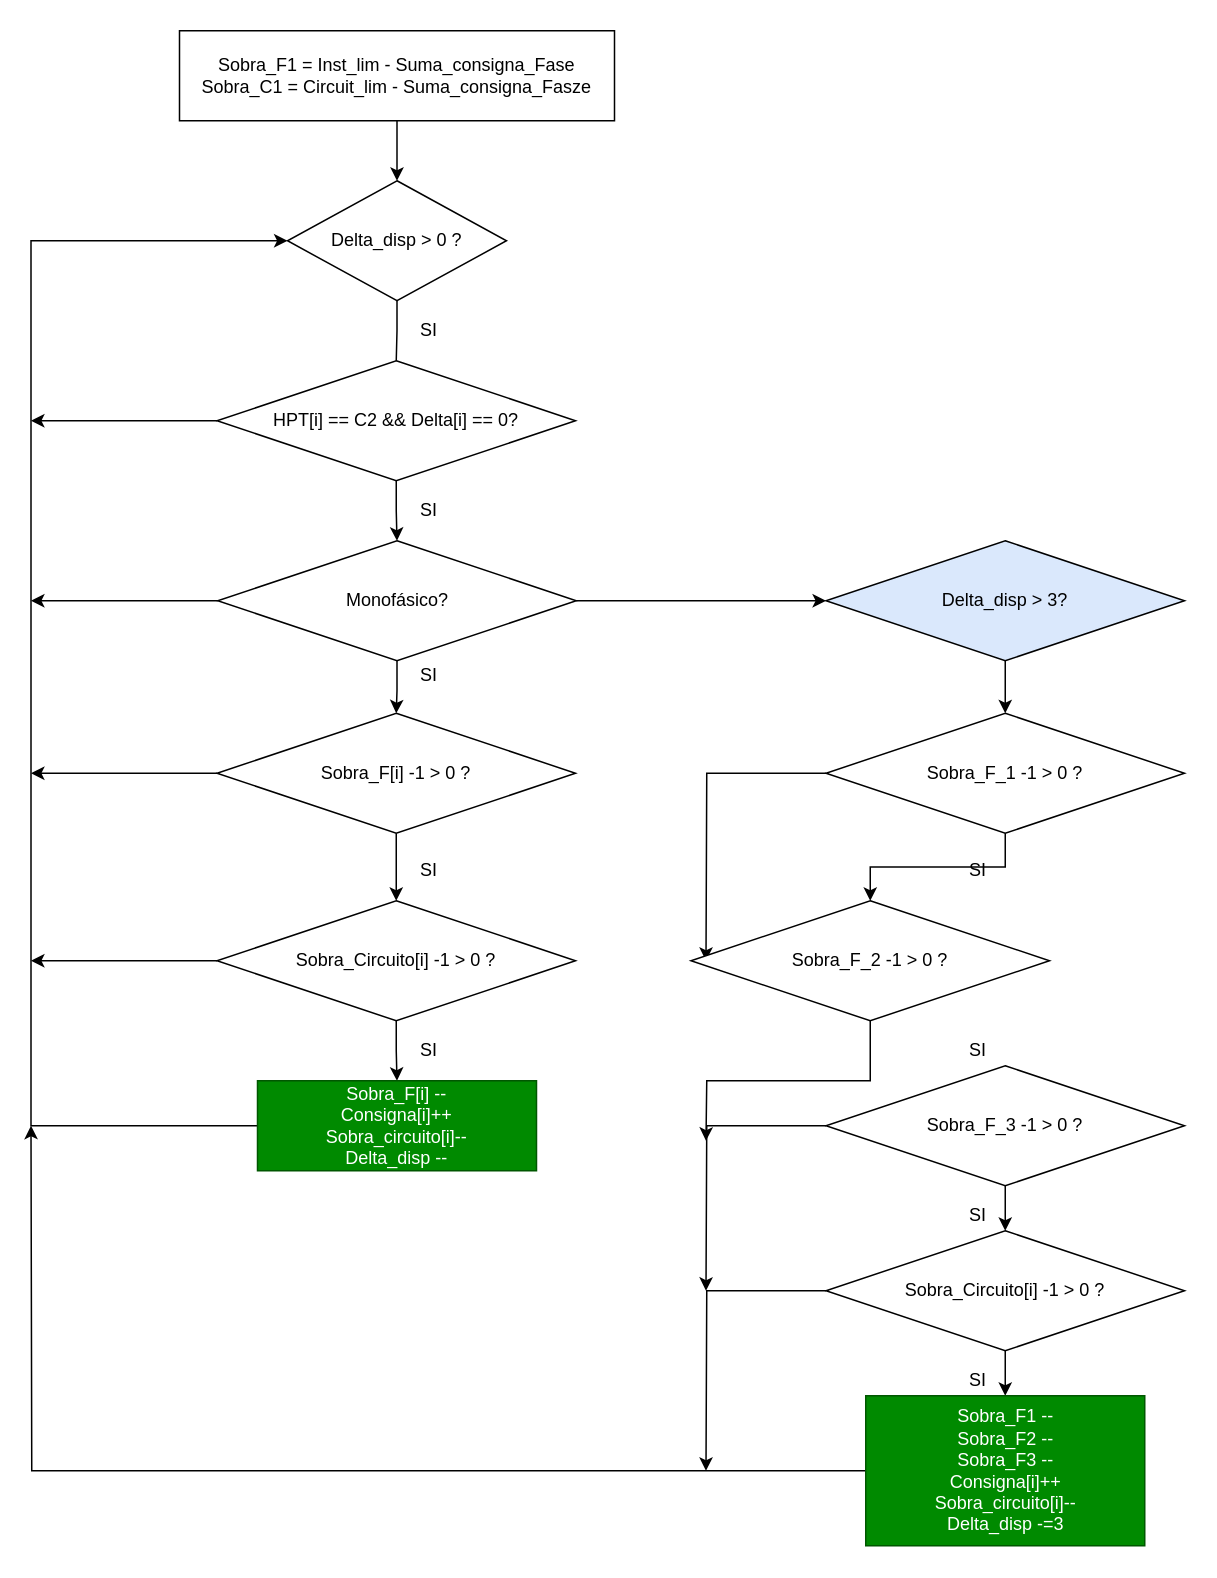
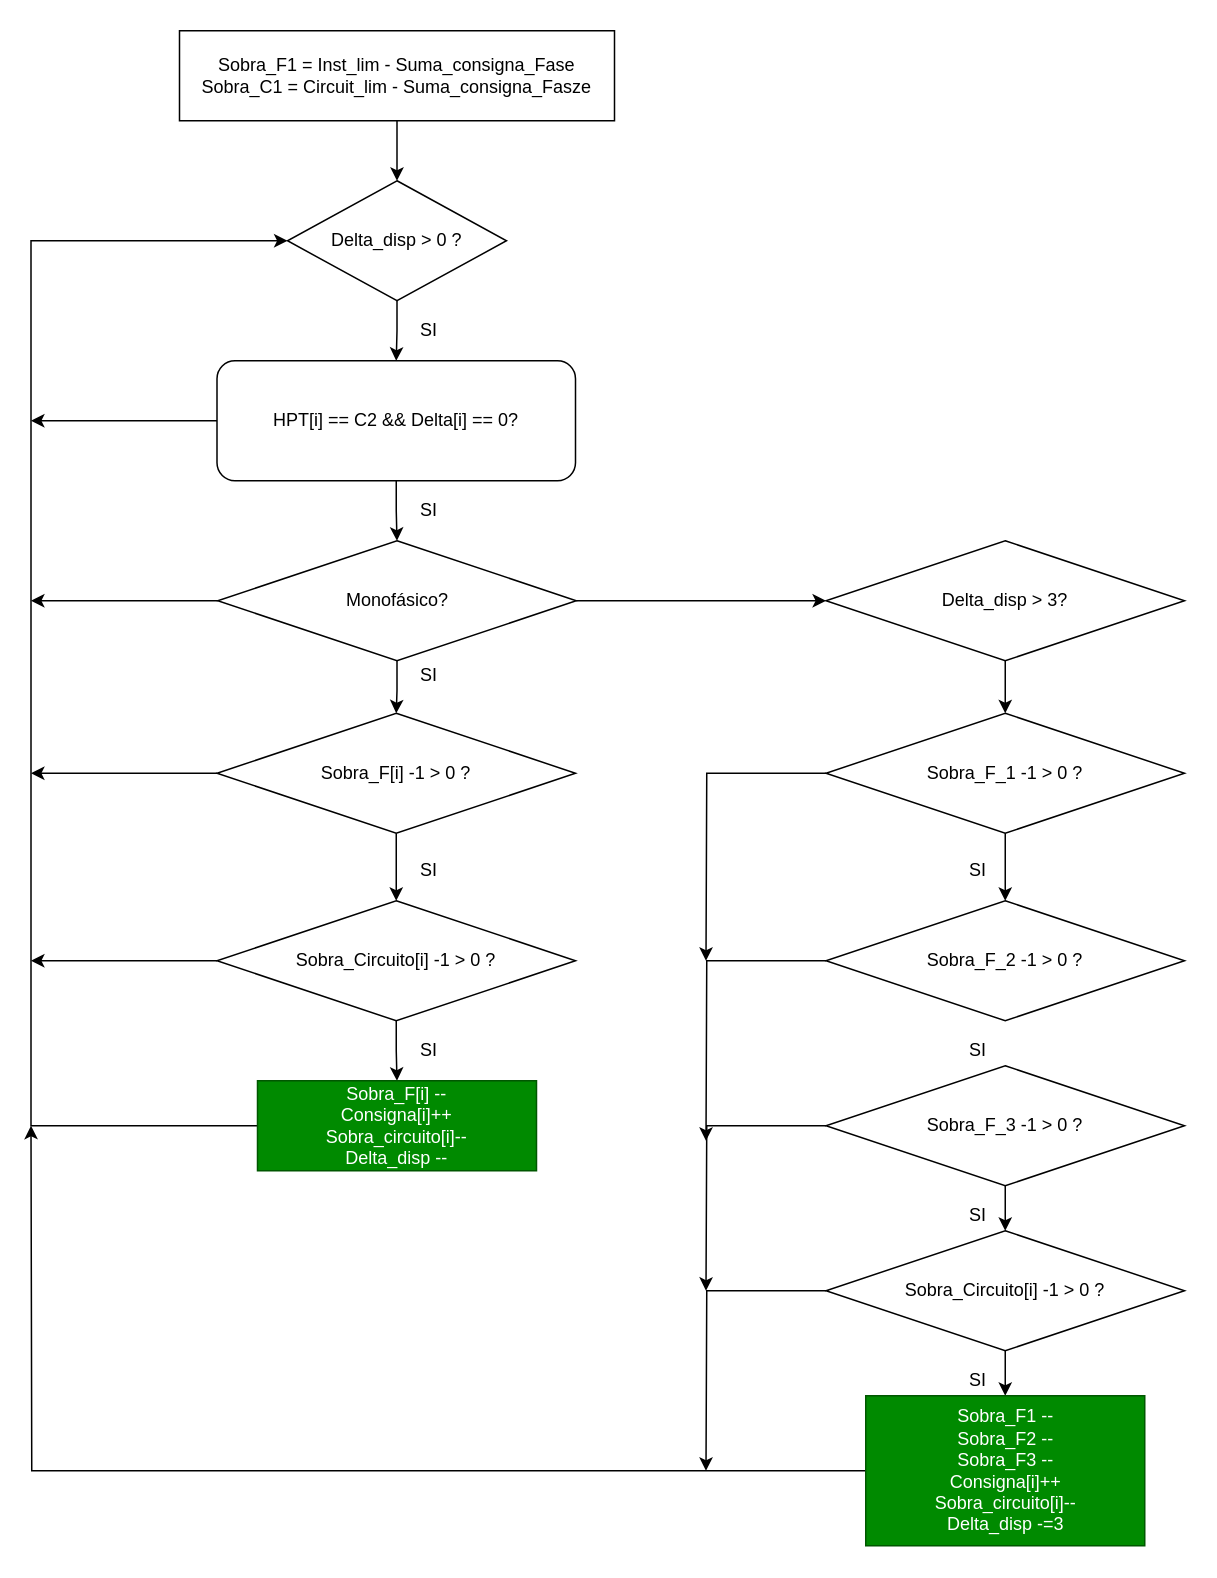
- <mxCell id="4" value="" style="edgeStyle=orthogonalEdgeStyle;rounded=0;orthogonalLoop=1;jettySize=auto;html=1;endArrow=none;" edge="1" parent="1" source="5" target="8"><mxGeometry relative="1" as="geometry" /></mxCell>
+ <mxCell id="4" value="" style="edgeStyle=orthogonalEdgeStyle;rounded=0;orthogonalLoop=1;jettySize=auto;html=1;" edge="1" parent="1" source="5" target="8"><mxGeometry relative="1" as="geometry" /></mxCell>
- <mxCell id="8" value="HPT[i] == C2 &amp;amp;&amp;amp; Delta[i] == 0?" style="rhombus;whiteSpace=wrap;html=1;" vertex="1" parent="1"><mxGeometry x="144" y="240" width="239" height="80" as="geometry" /></mxCell>
+ <mxCell id="8" value="HPT[i] == C2 &amp;amp;&amp;amp; Delta[i] == 0?" style="whiteSpace=wrap;html=1;rounded=1;" vertex="1" parent="1"><mxGeometry x="144" y="240" width="239" height="80" as="geometry" /></mxCell>
- <mxCell id="44" value="Delta_disp &amp;gt; 3?" style="rhombus;whiteSpace=wrap;html=1;fillColor=#dae8fc;" vertex="1" parent="1"><mxGeometry x="550" y="360" width="239" height="80" as="geometry" /></mxCell>
+ <mxCell id="44" value="Delta_disp &amp;gt; 3?" style="rhombus;whiteSpace=wrap;html=1;" vertex="1" parent="1"><mxGeometry x="550" y="360" width="239" height="80" as="geometry" /></mxCell>
- <mxCell id="25" value="Sobra_F_2 -1 &amp;gt; 0 ?" style="rhombus;whiteSpace=wrap;html=1;" vertex="1" parent="1"><mxGeometry x="460" y="600" width="239" height="80" as="geometry" /></mxCell>
+ <mxCell id="25" value="Sobra_F_2 -1 &amp;gt; 0 ?" style="rhombus;whiteSpace=wrap;html=1;" vertex="1" parent="1"><mxGeometry x="550" y="600" width="239" height="80" as="geometry" /></mxCell>
